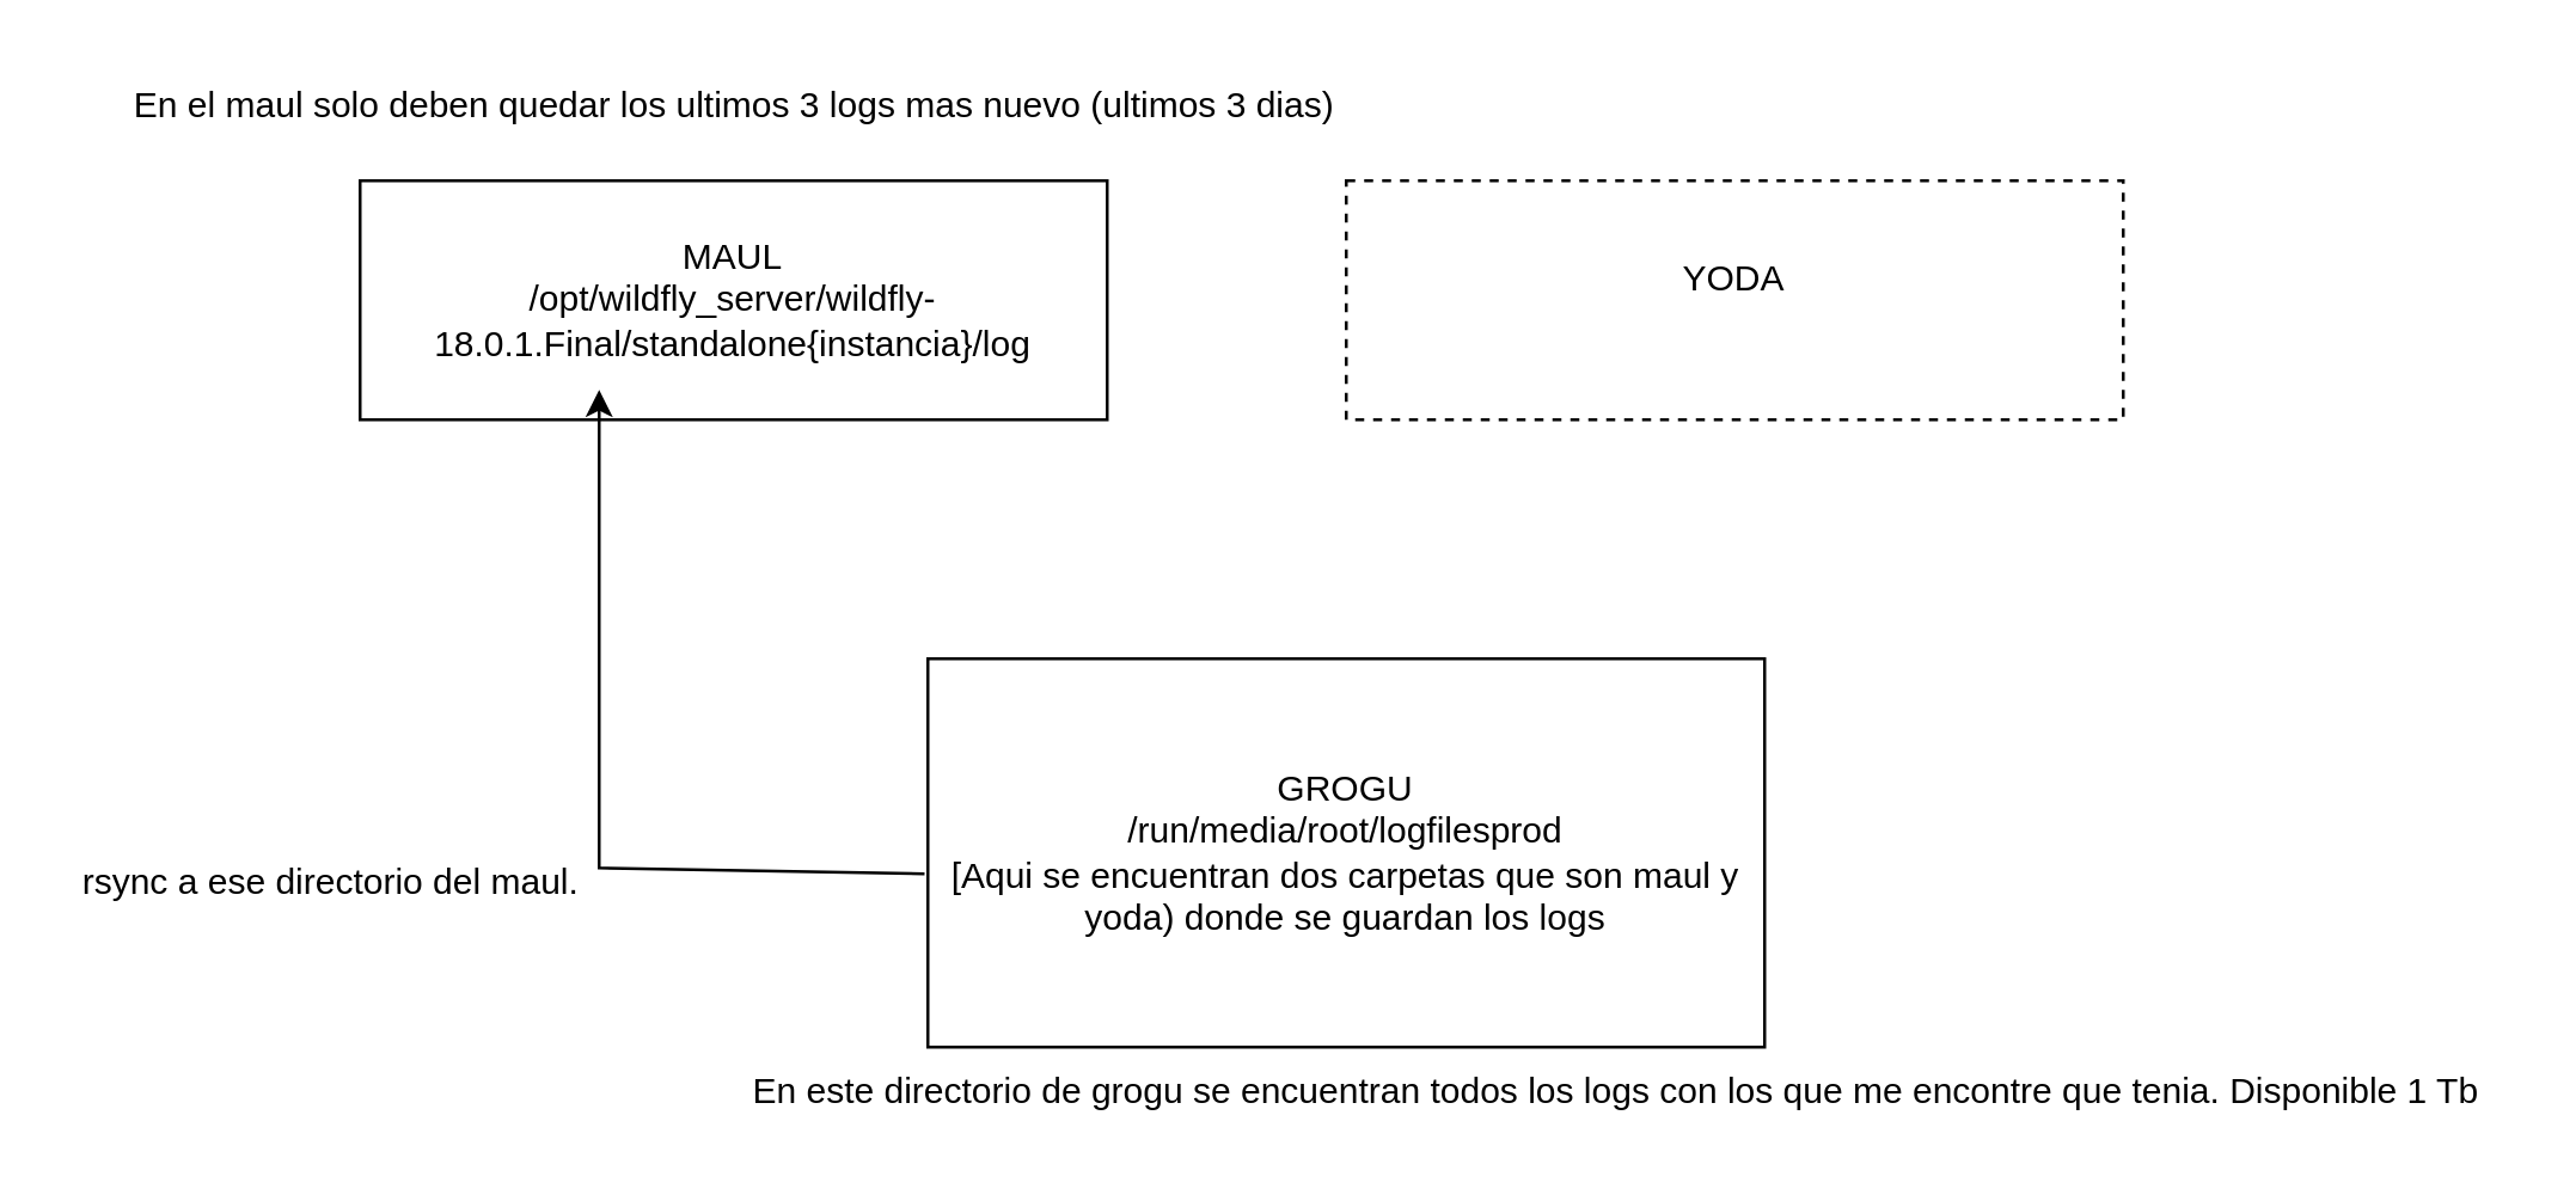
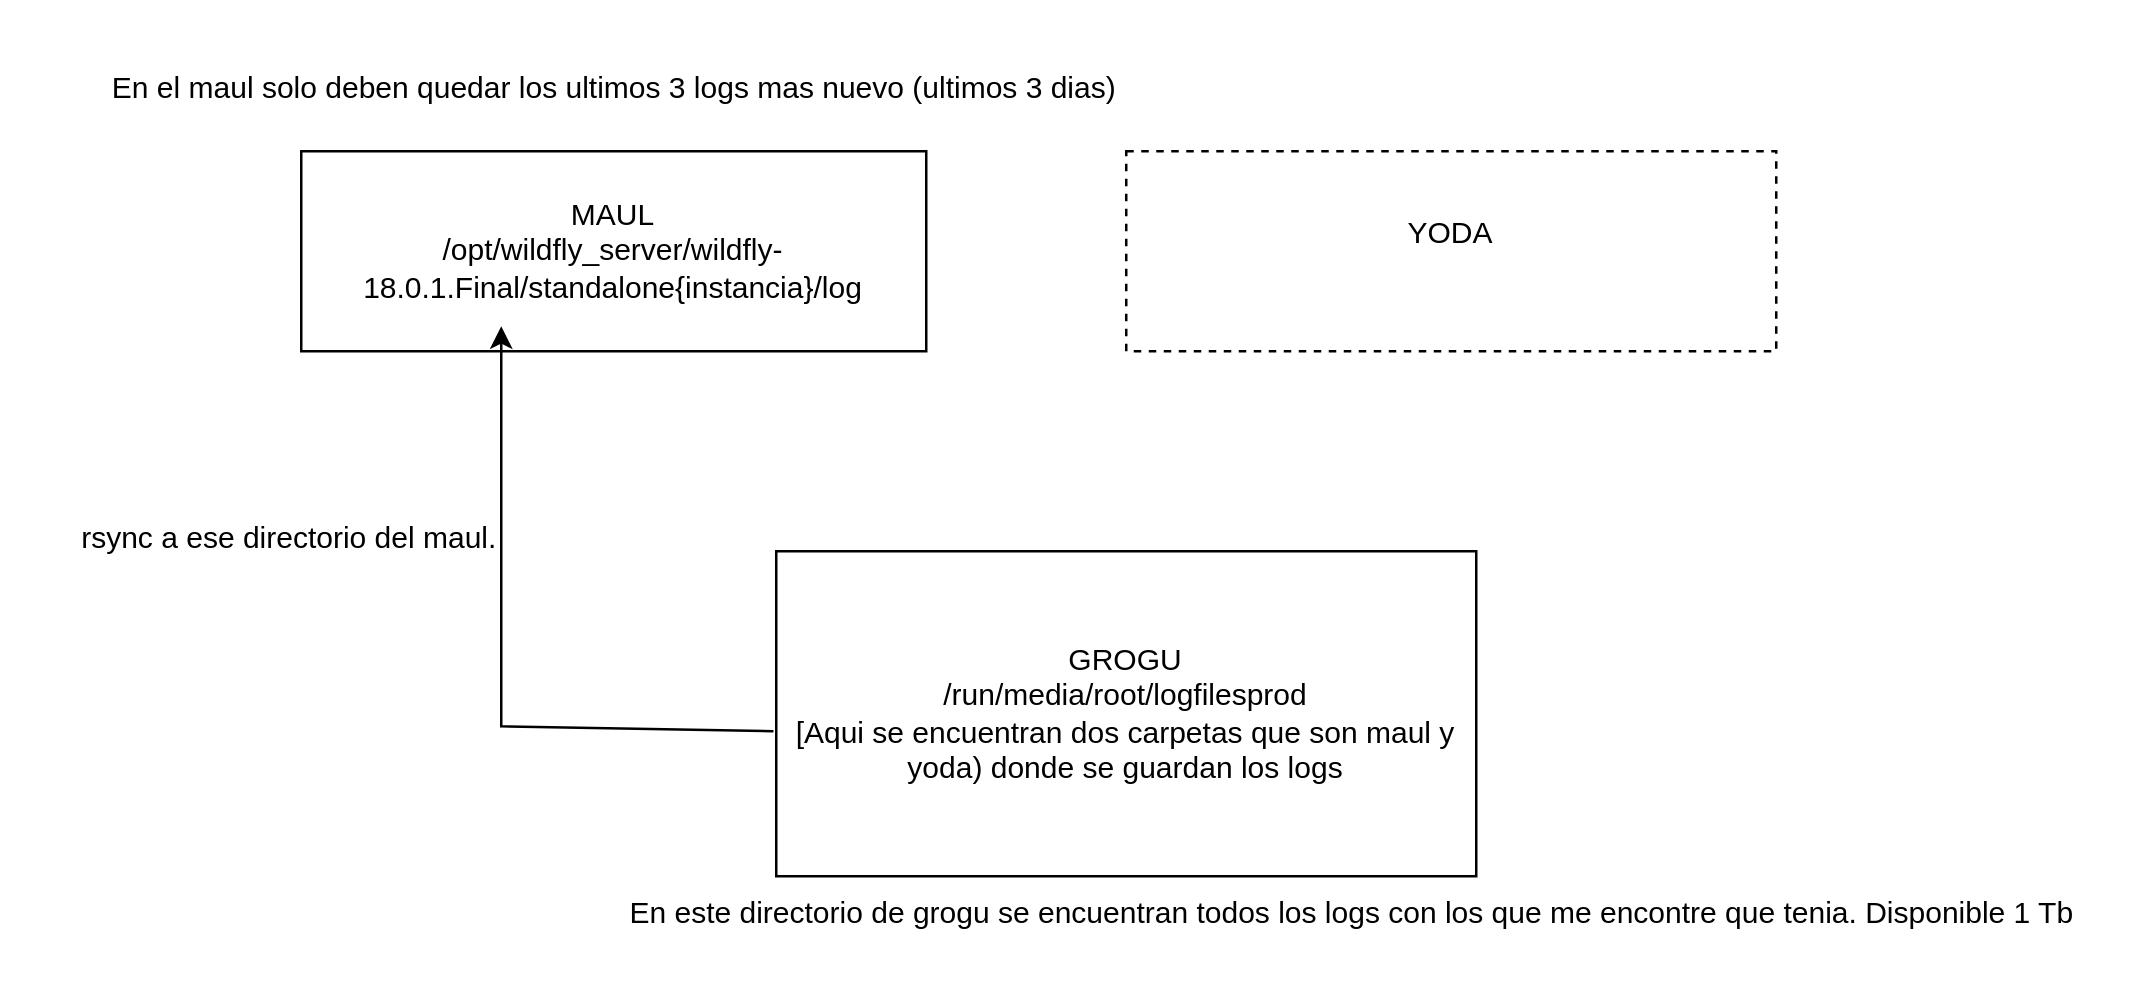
- <mxCell id="6" value="rsync a ese directorio del maul. " style="text;html=1;align=center;verticalAlign=middle;resizable=0;points=[];autosize=1;strokeColor=none;fillColor=none;" vertex="1" parent="1"><mxGeometry x="15" y="280" width="190" height="30" as="geometry" /></mxCell>
+ <mxCell id="6" value="rsync a ese directorio del maul. " style="text;html=1;align=center;verticalAlign=middle;resizable=0;points=[];autosize=1;strokeColor=none;fillColor=none;" vertex="1" parent="1"><mxGeometry x="20" y="200" width="190" height="30" as="geometry" /></mxCell>
